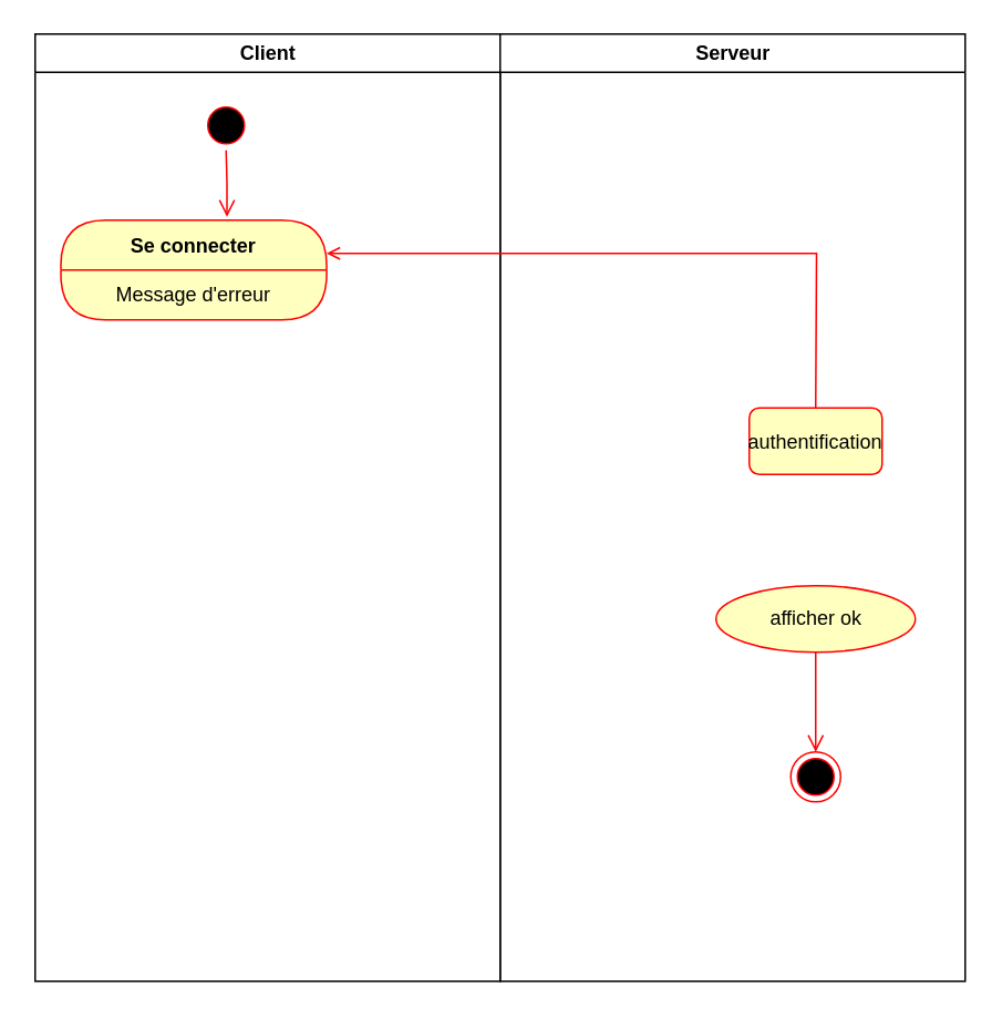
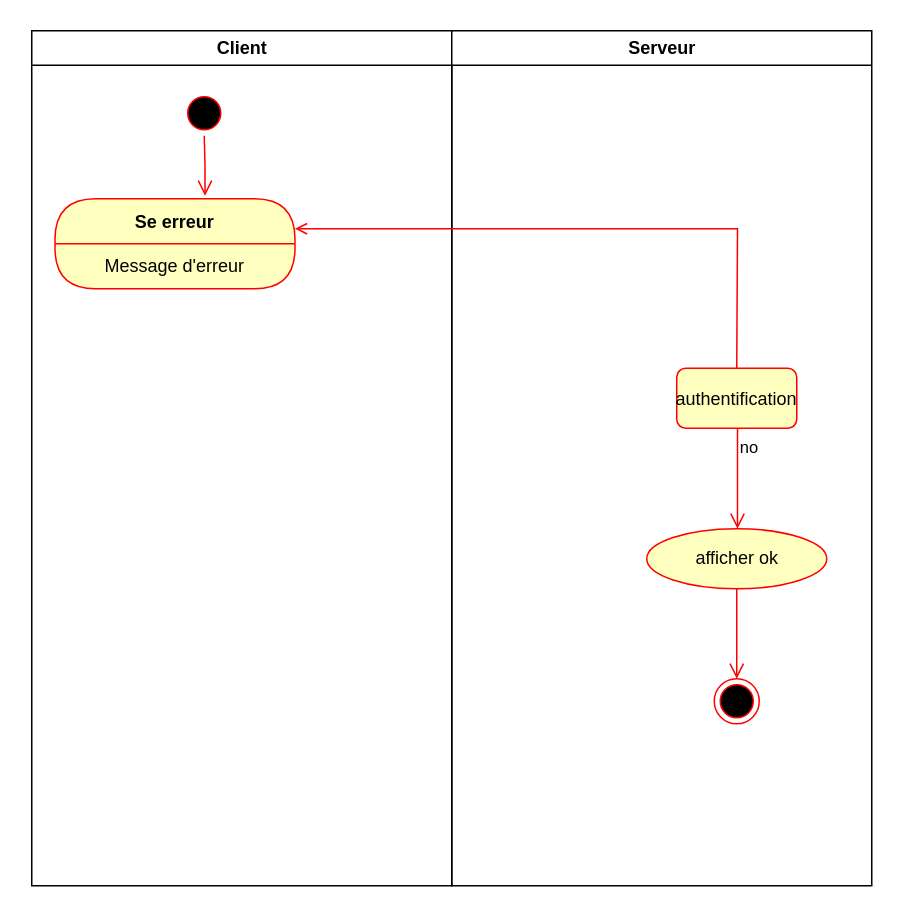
- <mxCell id="12" value="Se connecter" style="swimlane;fontStyle=1;align=center;verticalAlign=middle;childLayout=stackLayout;horizontal=1;startSize=30;horizontalStack=0;resizeParent=0;resizeLast=1;container=0;fontColor=#000000;collapsible=0;rounded=1;arcSize=30;strokeColor=#ff0000;fillColor=#ffffc0;swimlaneFillColor=#ffffc0;dropTarget=0;" vertex="1" parent="1"><mxGeometry x="36" y="132" width="160" height="60" as="geometry" /></mxCell>
+ <mxCell id="12" value="Se erreur" style="swimlane;fontStyle=1;align=center;verticalAlign=middle;childLayout=stackLayout;horizontal=1;startSize=30;horizontalStack=0;resizeParent=0;resizeLast=1;container=0;fontColor=#000000;collapsible=0;rounded=1;arcSize=30;strokeColor=#ff0000;fillColor=#ffffc0;swimlaneFillColor=#ffffc0;dropTarget=0;" vertex="1" parent="1"><mxGeometry x="36" y="132" width="160" height="60" as="geometry" /></mxCell>
+ <mxCell id="7" value="no" style="edgeStyle=elbowEdgeStyle;elbow=horizontal;align=left;verticalAlign=top;endArrow=open;endSize=8;strokeColor=#FF0000;endFill=1;rounded=0;entryX=0.5;entryY=0;entryDx=0;entryDy=0;" parent="5" source="6" target="9" edge="1"><mxGeometry x="-1" relative="1" as="geometry"><mxPoint x="190.5" y="325" as="targetPoint" /></mxGeometry></mxCell>
